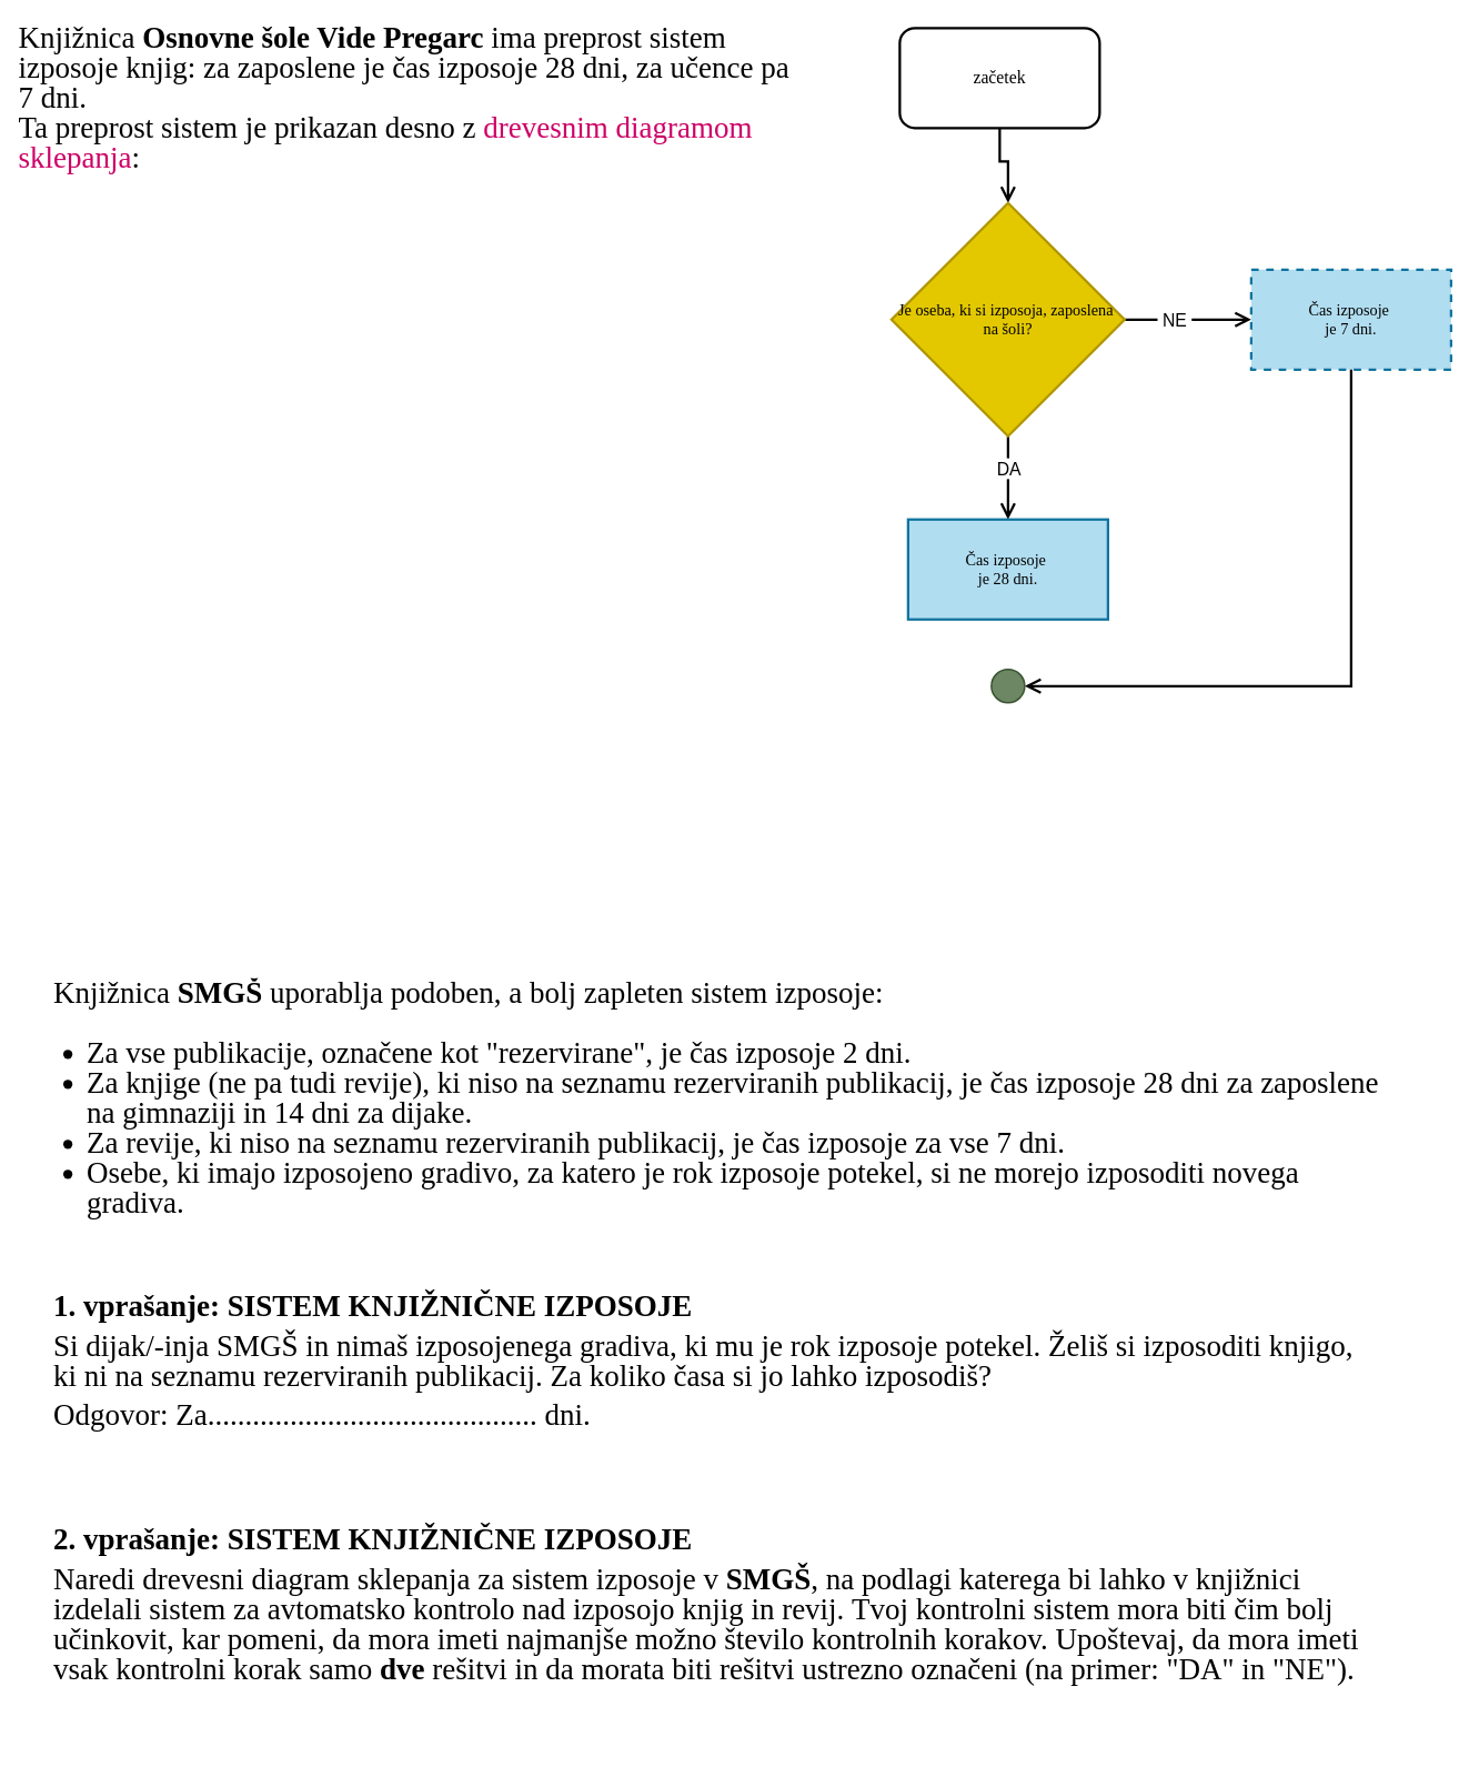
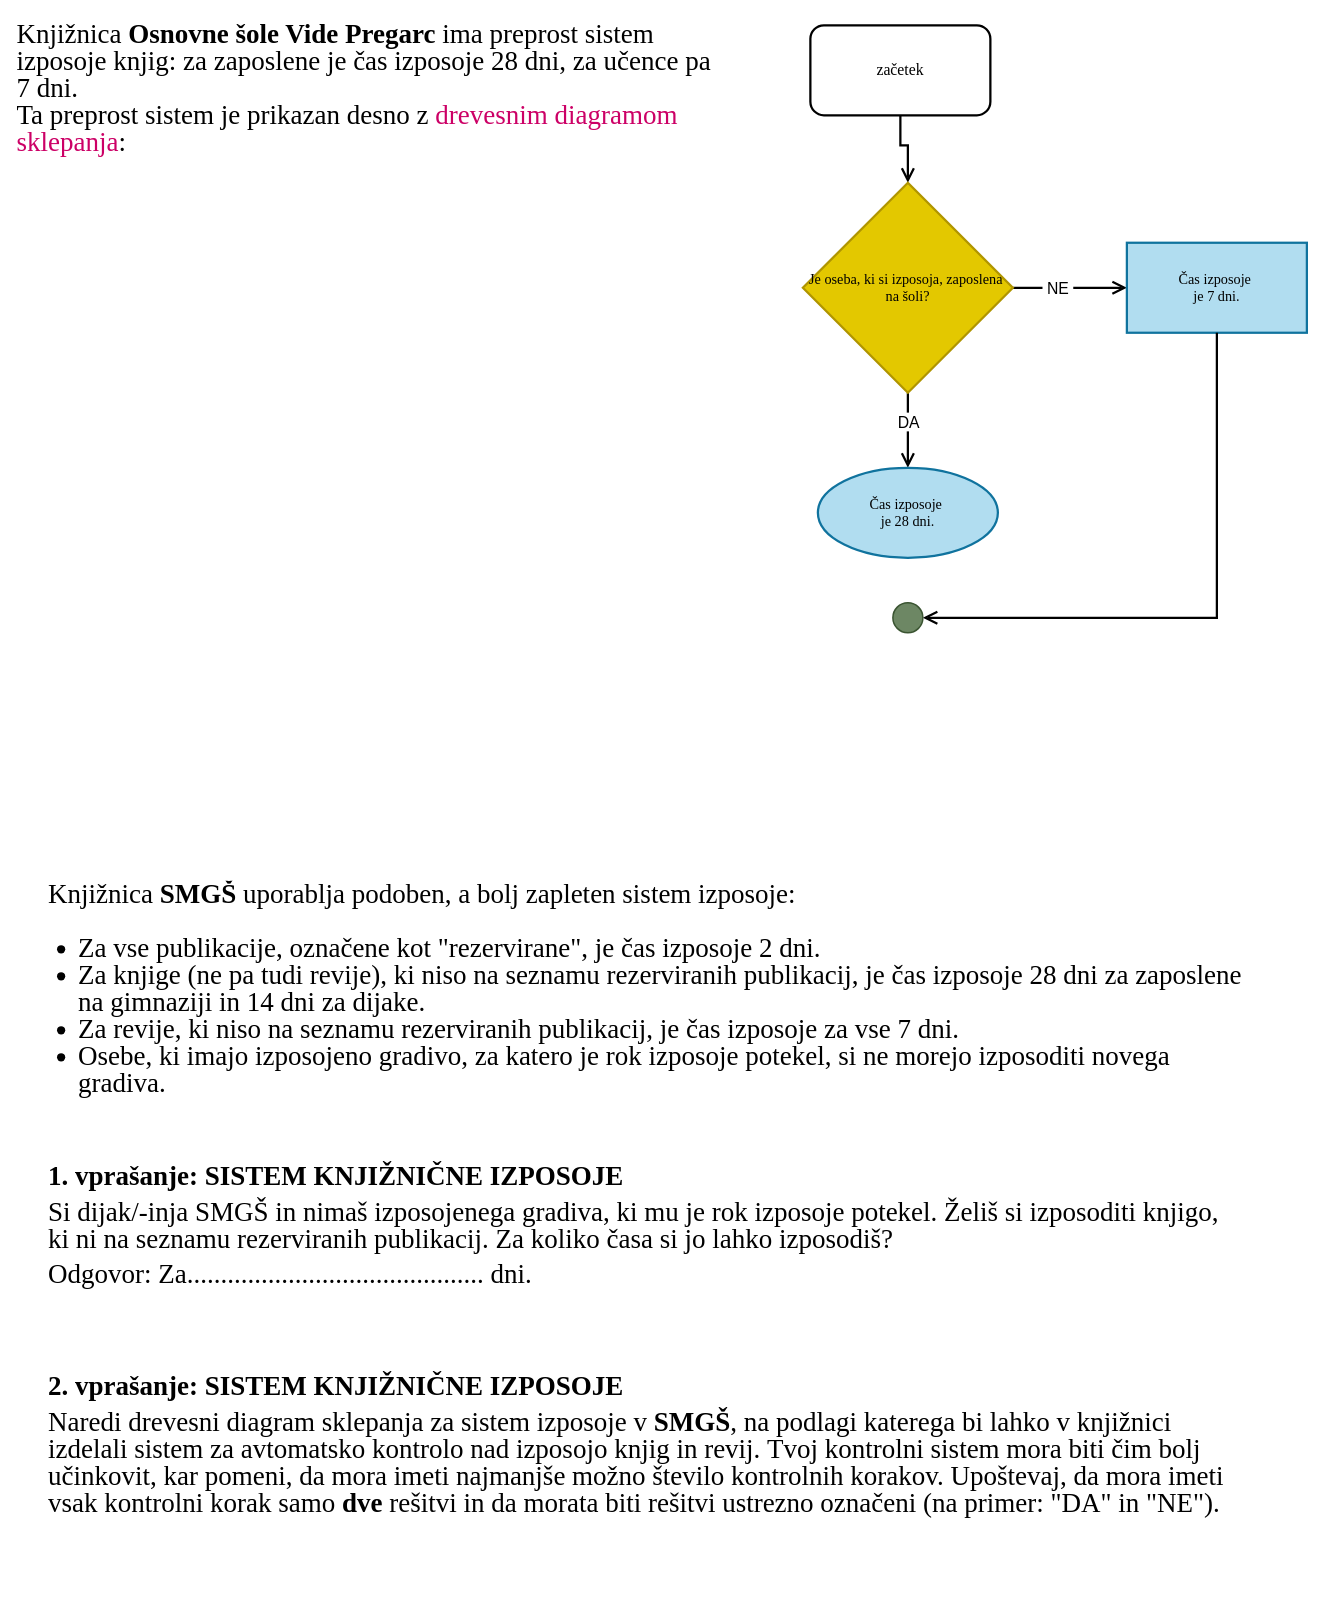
- <mxCell id="11" value="Čas izposoje&amp;nbsp;&lt;div&gt;je 7 dni.&lt;/div&gt;" style="rounded=0;whiteSpace=wrap;html=1;strokeWidth=3;fontFamily=Space Mono;fontSource=https%3A%2F%2Ffonts.googleapis.com%2Fcss%3Ffamily%3DSpace%2BMono;fontSize=19;fillColor=#b1ddf0;strokeColor=#10739e;dashed=1;" parent="2" vertex="1"><mxGeometry x="432" y="300" width="240" height="120" as="geometry" /></mxCell>
+ <mxCell id="11" value="Čas izposoje&amp;nbsp;&lt;div&gt;je 7 dni.&lt;/div&gt;" style="rounded=0;whiteSpace=wrap;html=1;strokeWidth=3;fontFamily=Space Mono;fontSource=https%3A%2F%2Ffonts.googleapis.com%2Fcss%3Ffamily%3DSpace%2BMono;fontSize=19;fillColor=#b1ddf0;strokeColor=#10739e;" parent="2" vertex="1"><mxGeometry x="432" y="300" width="240" height="120" as="geometry" /></mxCell>
- <mxCell id="10" value="Čas izposoje&amp;nbsp;&lt;div&gt;je 28 dni.&lt;/div&gt;" style="rounded=0;whiteSpace=wrap;html=1;strokeWidth=3;fontFamily=Space Mono;fontSource=https%3A%2F%2Ffonts.googleapis.com%2Fcss%3Ffamily%3DSpace%2BMono;fontSize=19;fillColor=#b1ddf0;strokeColor=#10739e;" parent="2" vertex="1"><mxGeometry x="20" y="600" width="240" height="120" as="geometry" /></mxCell>
+ <mxCell id="10" value="Čas izposoje&amp;nbsp;&lt;div&gt;je 28 dni.&lt;/div&gt;" style="ellipse;whiteSpace=wrap;html=1;strokeWidth=3;fontFamily=Space Mono;fontSource=https%3A%2F%2Ffonts.googleapis.com%2Fcss%3Ffamily%3DSpace%2BMono;fontSize=19;fillColor=#b1ddf0;strokeColor=#10739e;" parent="2" vertex="1"><mxGeometry x="20" y="600" width="240" height="120" as="geometry" /></mxCell>
